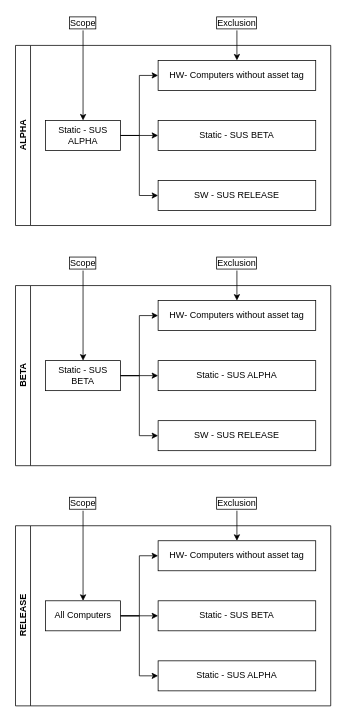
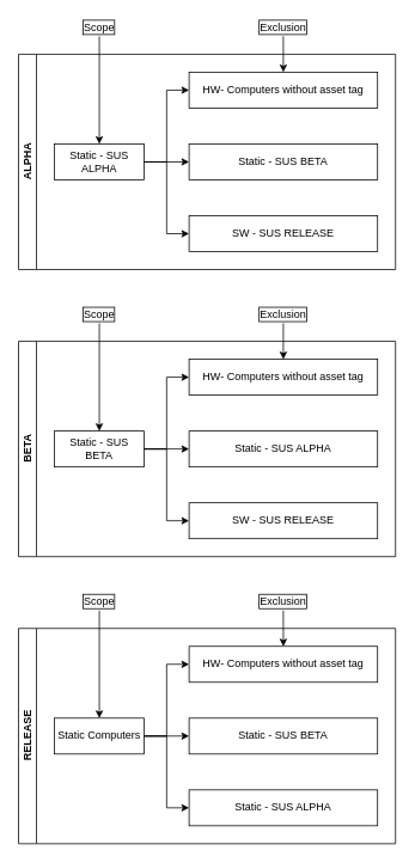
- <mxCell id="21" value="All Computers" style="whiteSpace=wrap;html=1;" vertex="1" parent="20"><mxGeometry x="40" y="100" width="100" height="40" as="geometry" /></mxCell>
+ <mxCell id="21" value="Static Computers" style="whiteSpace=wrap;html=1;" vertex="1" parent="20"><mxGeometry x="40" y="100" width="100" height="40" as="geometry" /></mxCell>
